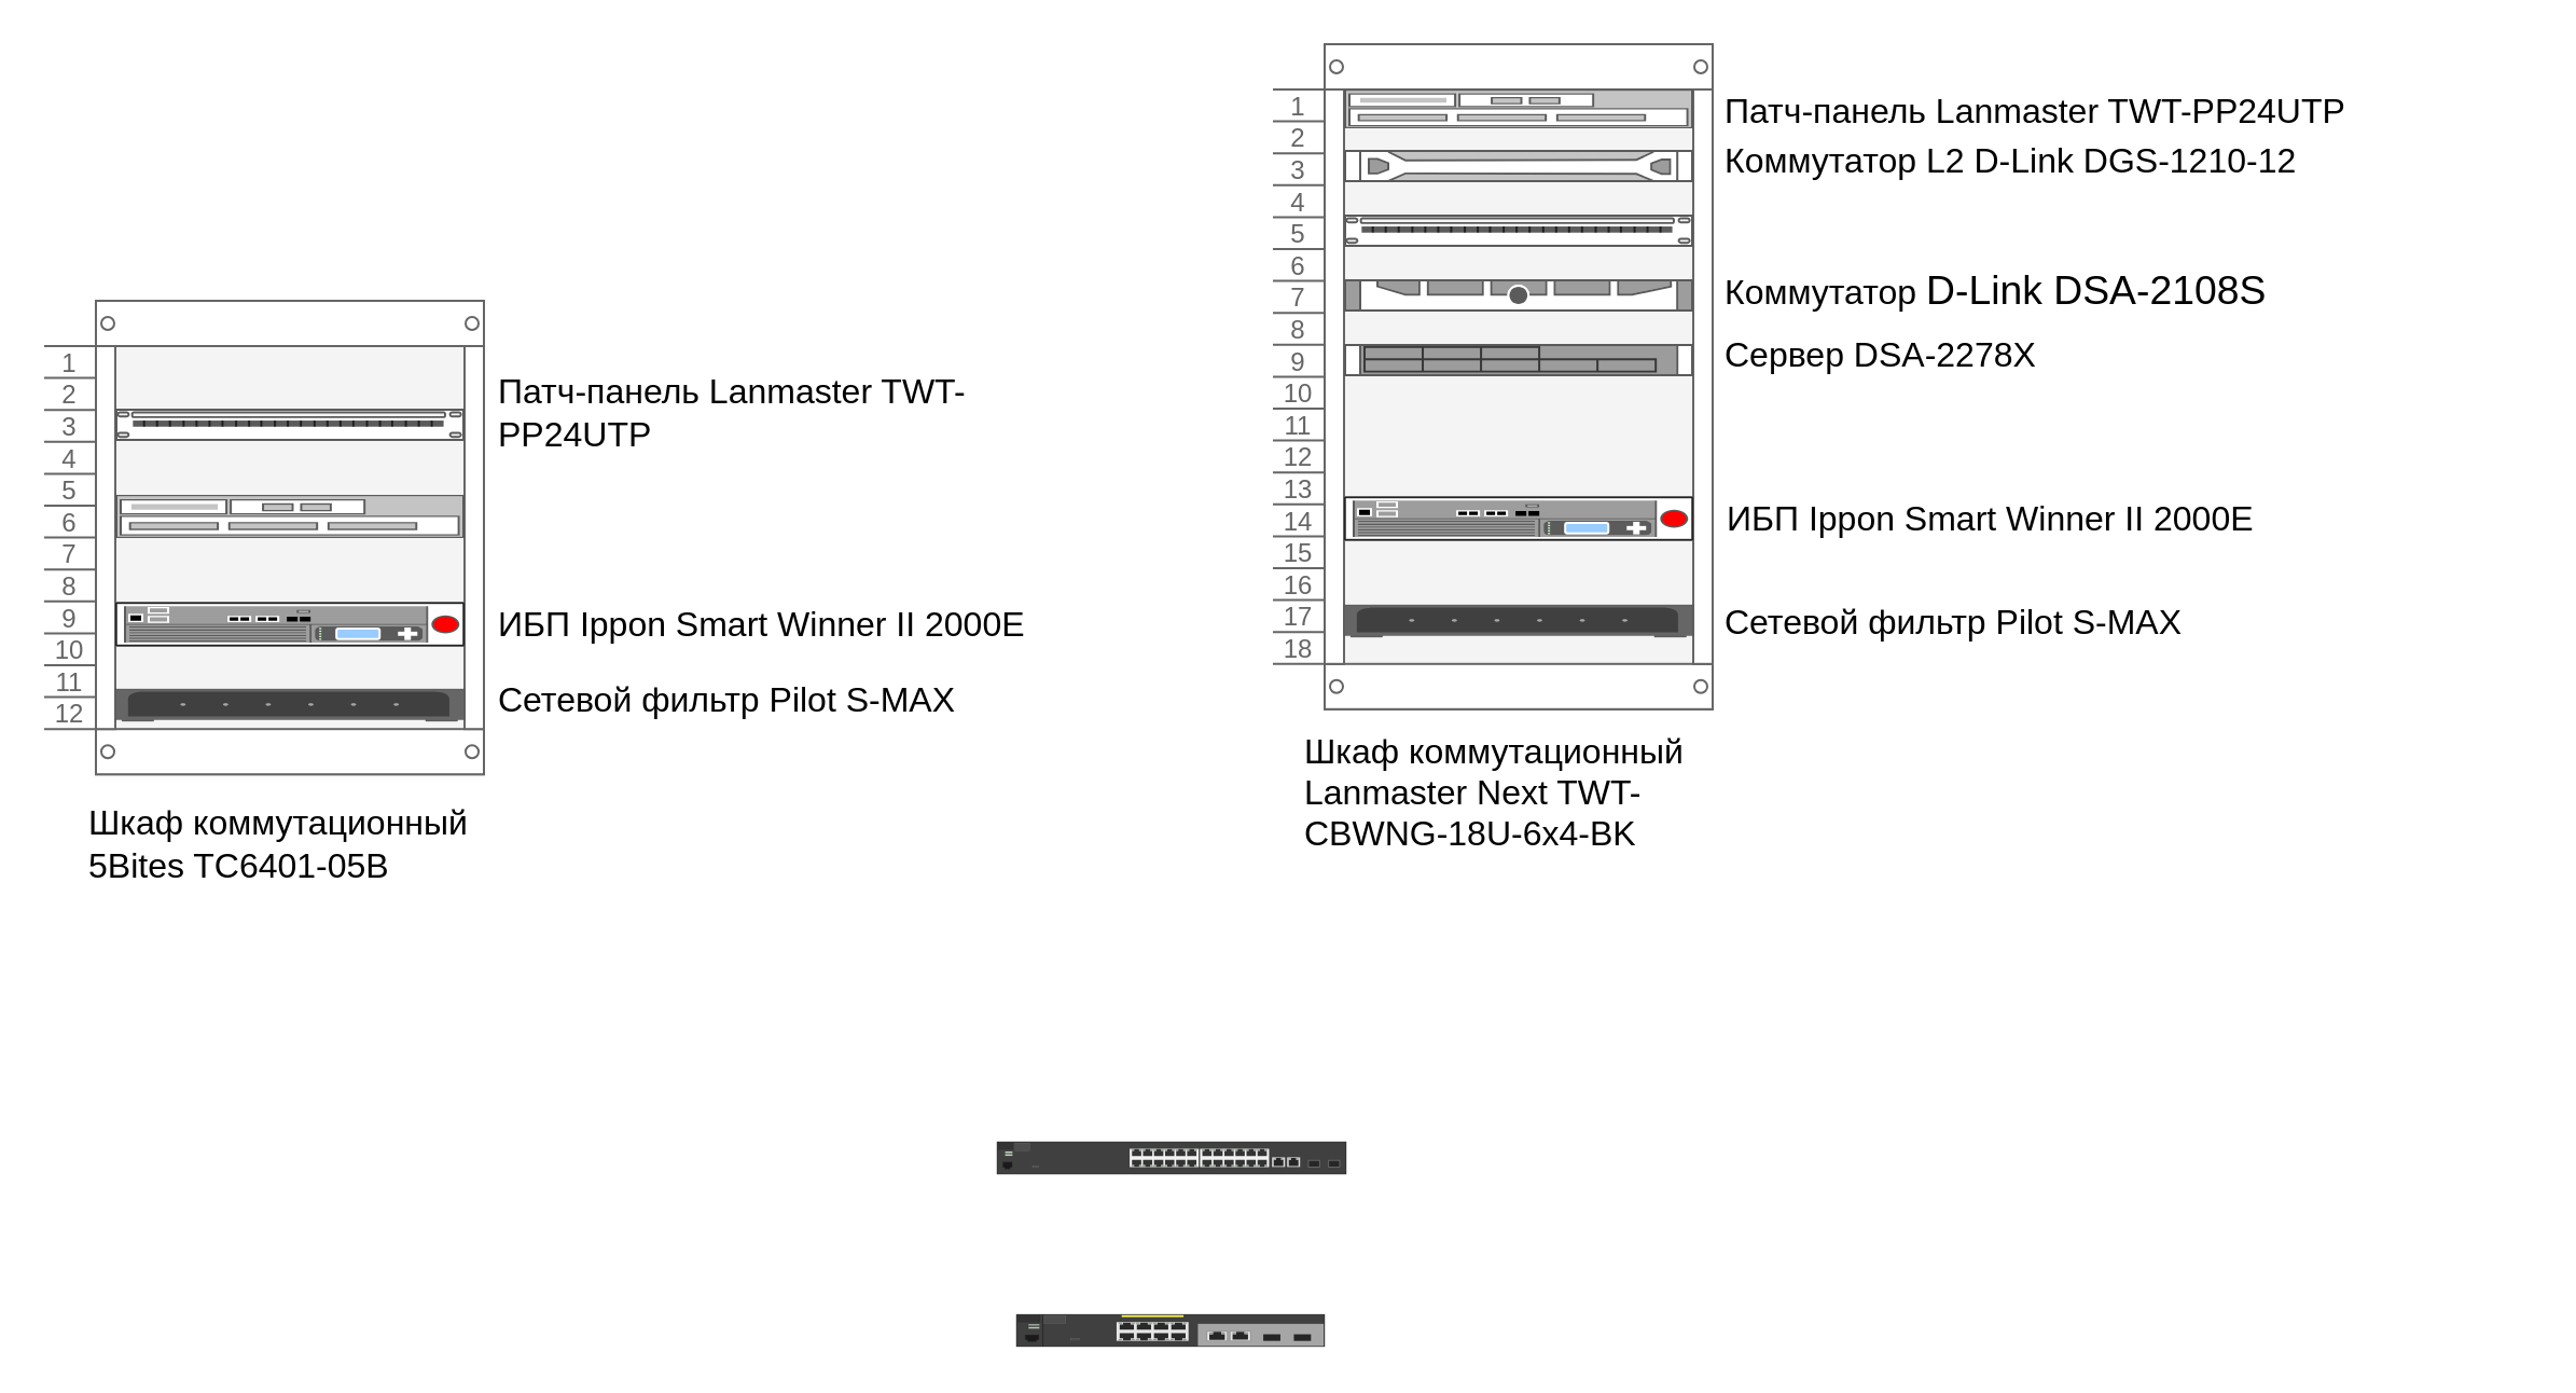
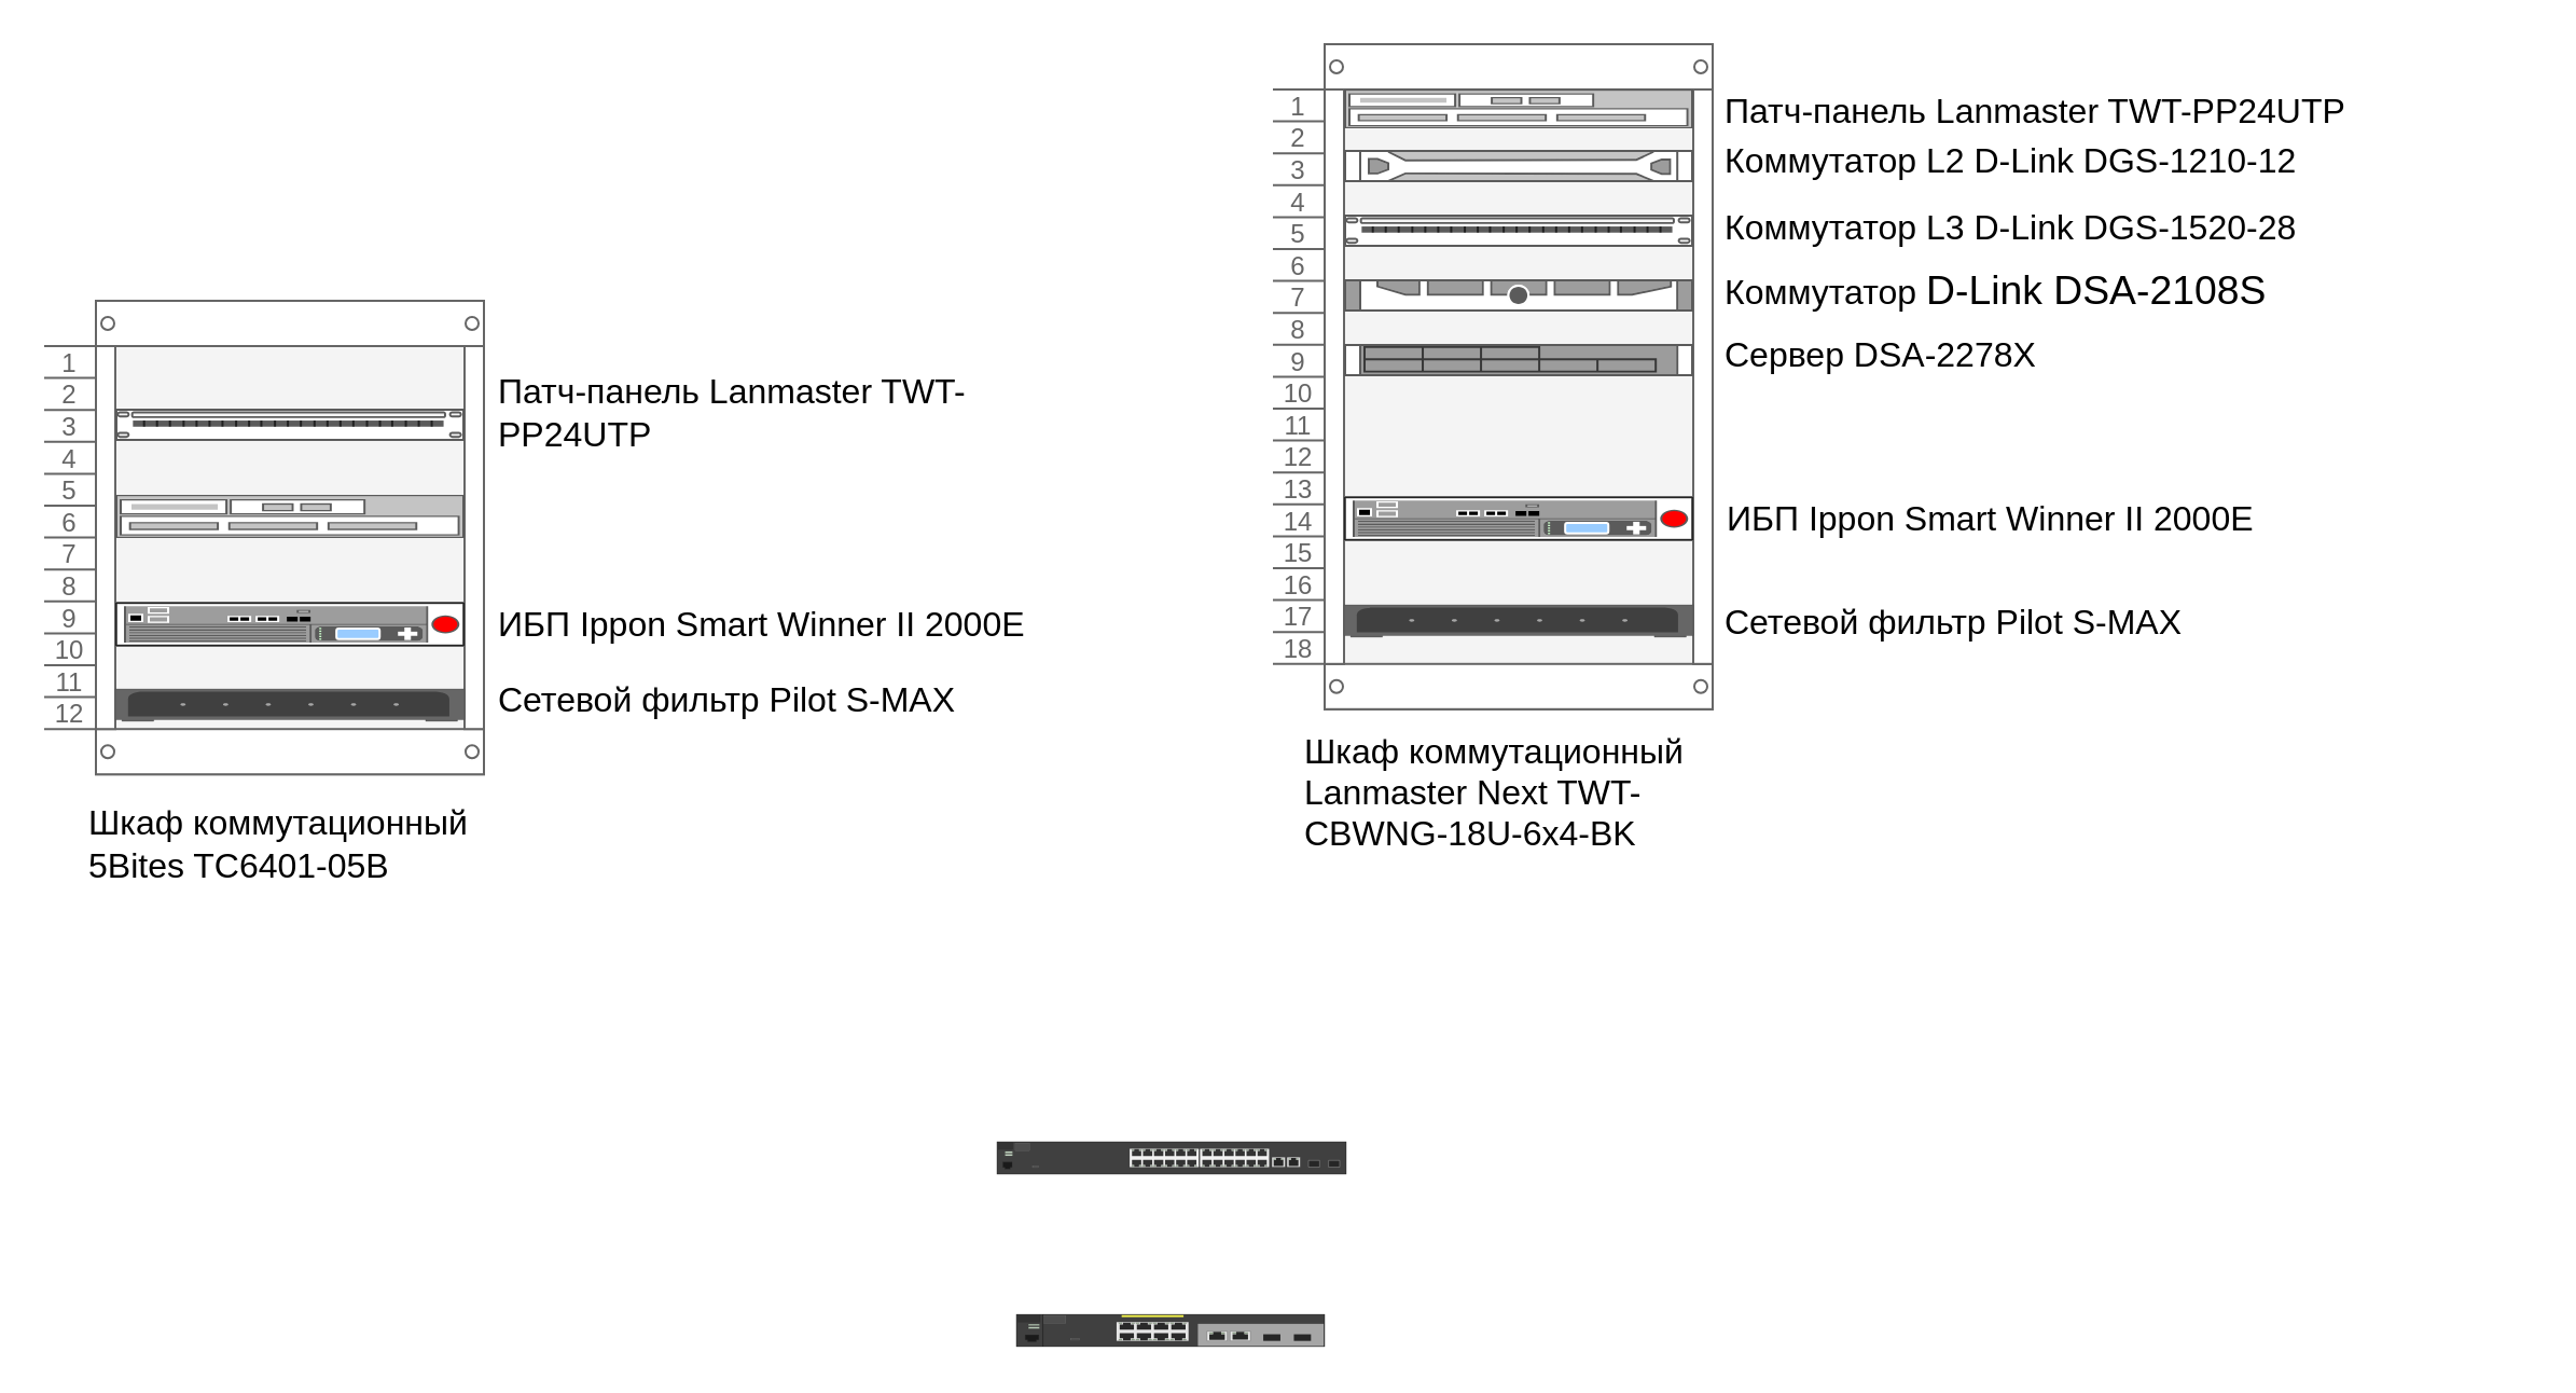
+ <mxCell id="25" value="&lt;span style=&quot;font-size: 16px;&quot;&gt;Коммутатор L3&amp;nbsp;D-Link DGS-1520-28&lt;/span&gt;" style="text;strokeColor=none;fillColor=none;align=left;verticalAlign=middle;spacingLeft=4;spacingRight=4;overflow=hidden;points=[[0,0.5],[1,0.5]];portConstraint=eastwest;rotatable=0;whiteSpace=wrap;html=1;" parent="1" vertex="1"><mxGeometry x="794" y="90" width="379" height="30" as="geometry" /></mxCell>
